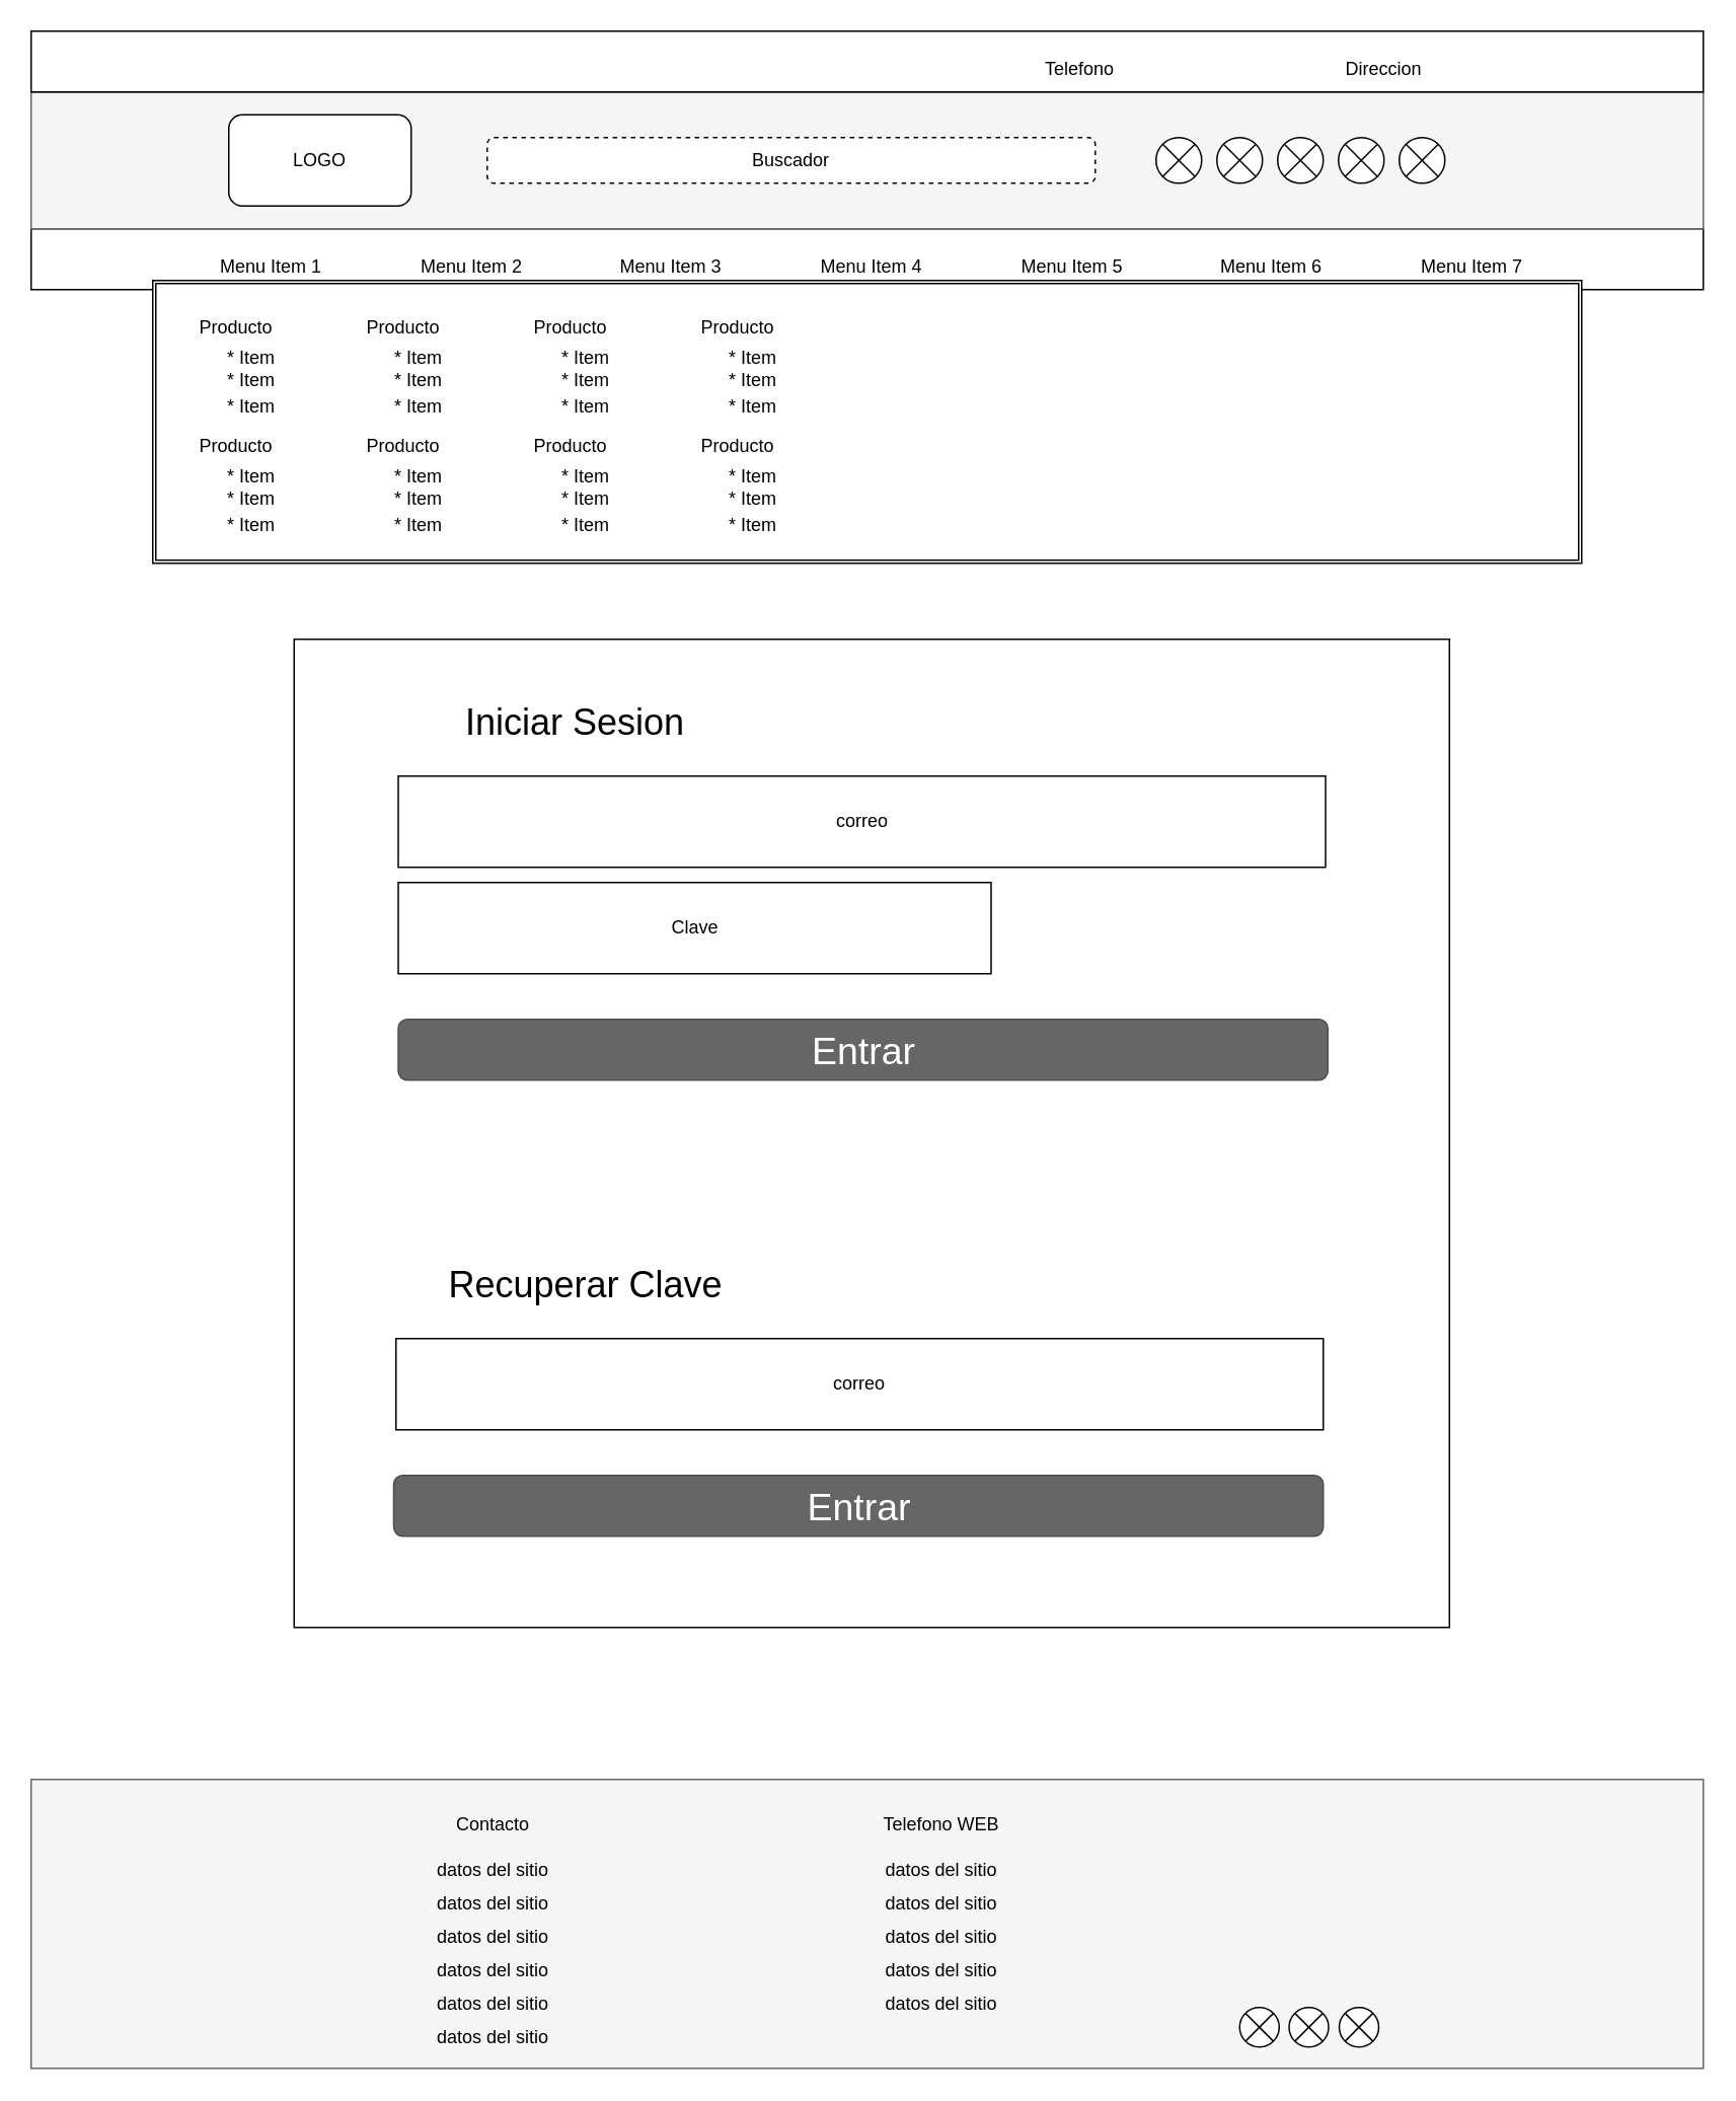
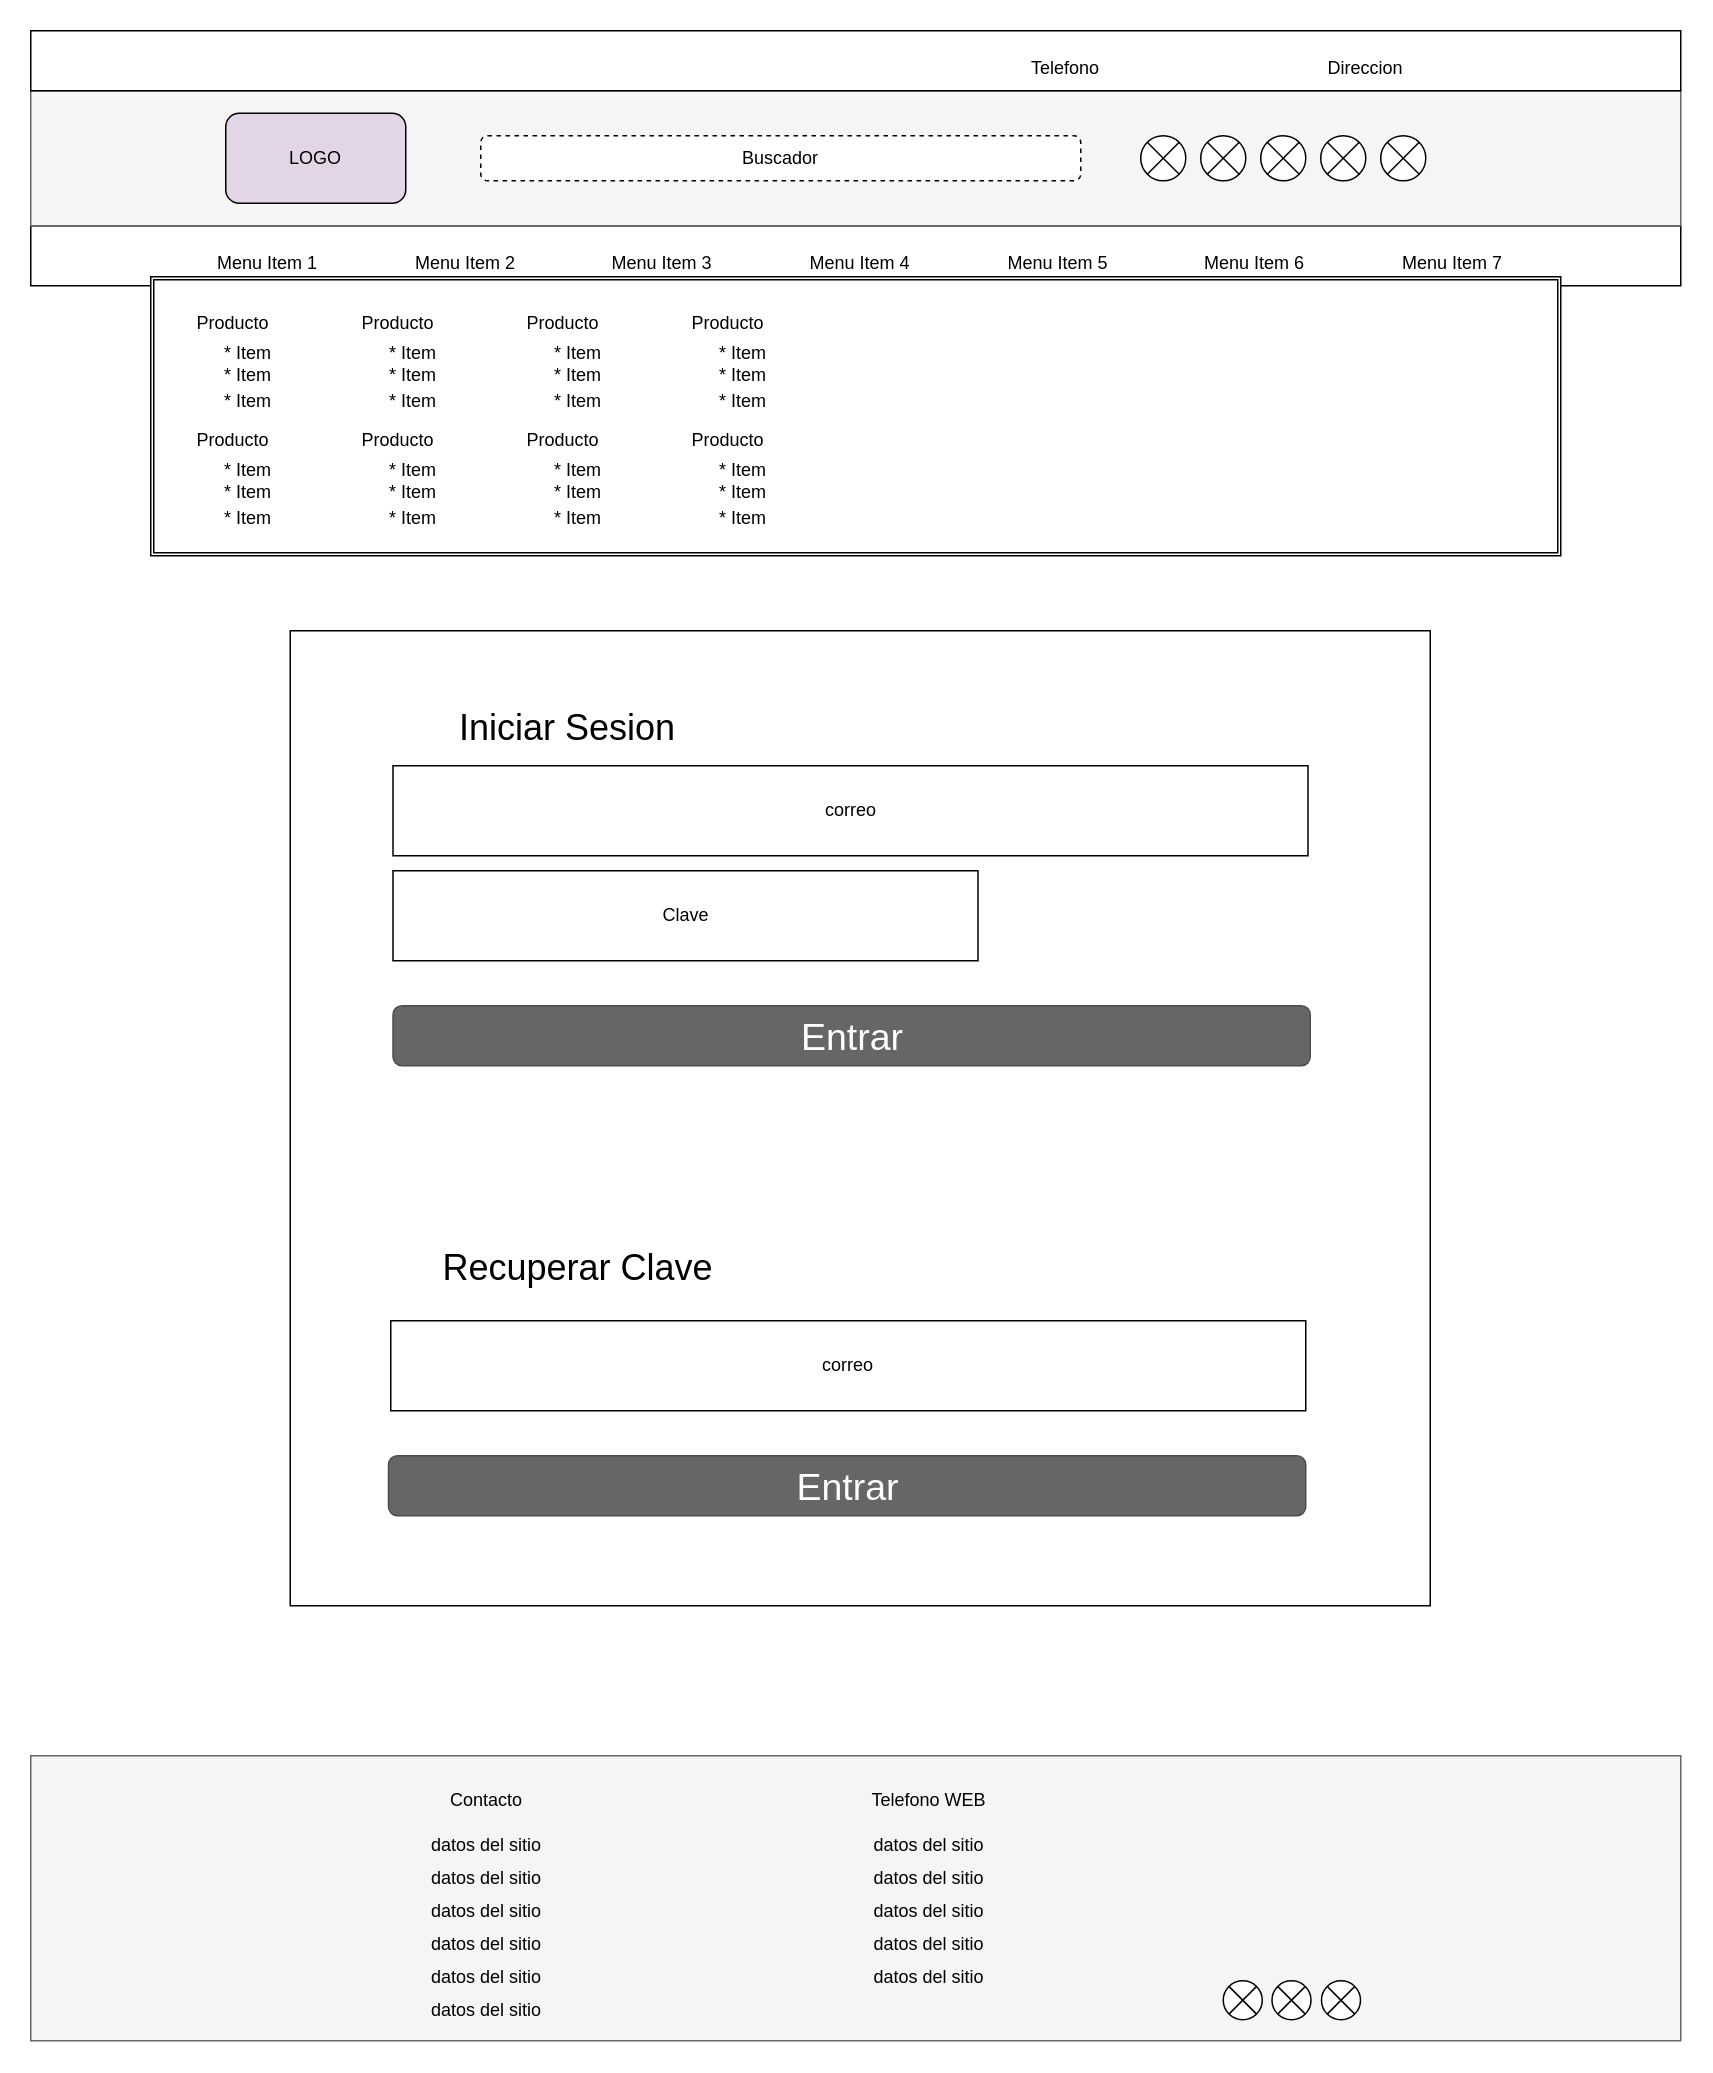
- <mxCell id="6" value="LOGO" style="rounded=1;whiteSpace=wrap;html=1;strokeColor=default;" vertex="1" parent="1"><mxGeometry x="150" y="75" width="120" height="60" as="geometry" /></mxCell>
+ <mxCell id="6" value="LOGO" style="rounded=1;whiteSpace=wrap;html=1;strokeColor=default;fillColor=#e1d5e7;" vertex="1" parent="1"><mxGeometry x="150" y="75" width="120" height="60" as="geometry" /></mxCell>
- <mxCell id="80" value="Iniciar Sesion" style="text;html=1;align=center;verticalAlign=middle;whiteSpace=wrap;rounded=0;fontSize=24;" vertex="1" parent="1"><mxGeometry x="253" y="460" width="250" height="30" as="geometry" /></mxCell>
+ <mxCell id="80" value="Iniciar Sesion" style="text;html=1;align=center;verticalAlign=middle;whiteSpace=wrap;rounded=0;fontSize=24;" vertex="1" parent="1"><mxGeometry x="253" y="470" width="250" height="30" as="geometry" /></mxCell>
